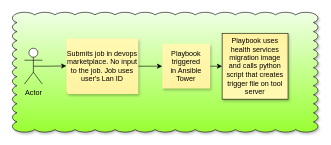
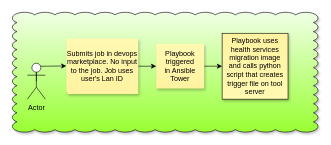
- <mxCell id="4" value="Actor" style="shape=umlActor;verticalLabelPosition=bottom;verticalAlign=top;html=1;outlineConnect=0;" vertex="1" parent="1"><mxGeometry x="40" y="80" width="30" height="60" as="geometry" /></mxCell>
+ <mxCell id="4" value="Actor" style="shape=umlActor;verticalLabelPosition=bottom;verticalAlign=top;html=1;outlineConnect=0;" vertex="1" parent="1"><mxGeometry x="45" y="105" width="30" height="60" as="geometry" /></mxCell>
- <mxCell id="8" value="Playbook triggered&lt;br&gt;in Ansible Tower" style="shape=note;whiteSpace=wrap;html=1;backgroundOutline=1;fontColor=#000000;darkOpacity=0.05;fillColor=#FFF9B2;strokeColor=none;fillStyle=solid;direction=west;gradientDirection=north;gradientColor=#FFF2A1;shadow=1;size=0;pointerEvents=1;fontFamily=Helvetica;fontSize=12;" vertex="1" parent="1"><mxGeometry x="270" y="72.63" width="80" height="74.75" as="geometry" /></mxCell>
+ <mxCell id="8" value="Playbook triggered&lt;br&gt;in Ansible Tower" style="shape=note;whiteSpace=wrap;html=1;backgroundOutline=1;fontColor=#000000;darkOpacity=0.05;fillColor=#FFF9B2;strokeColor=none;fillStyle=solid;direction=west;gradientDirection=north;gradientColor=#FFF2A1;shadow=1;size=0;pointerEvents=1;fontFamily=Helvetica;fontSize=12;" vertex="1" parent="1"><mxGeometry x="260" y="72.63" width="80" height="74.75" as="geometry" /></mxCell>
